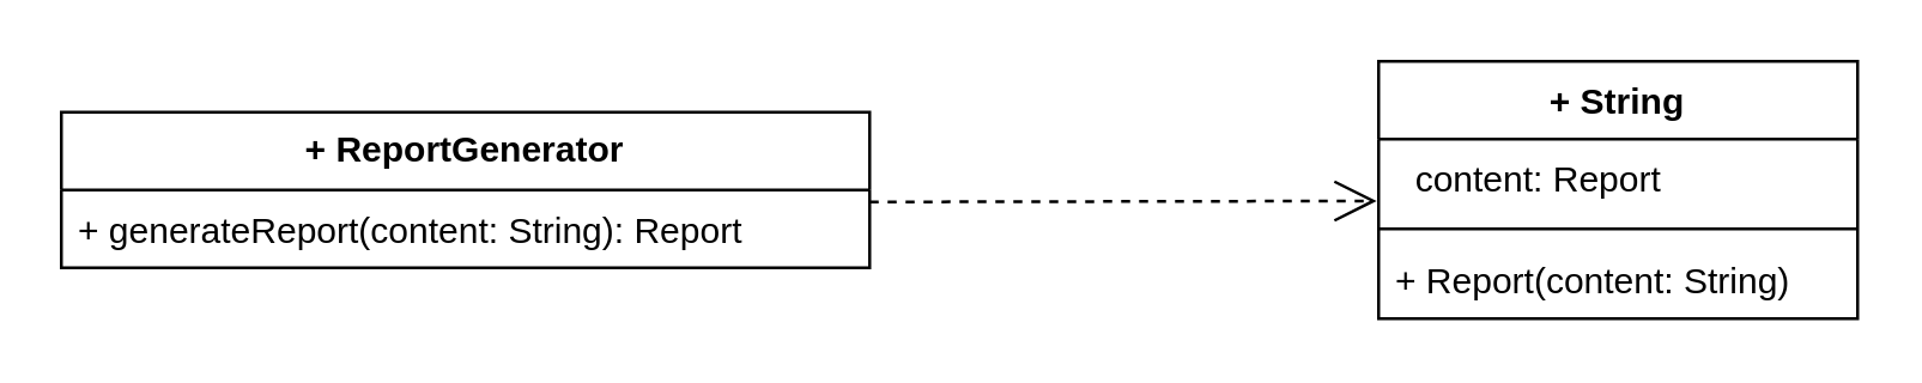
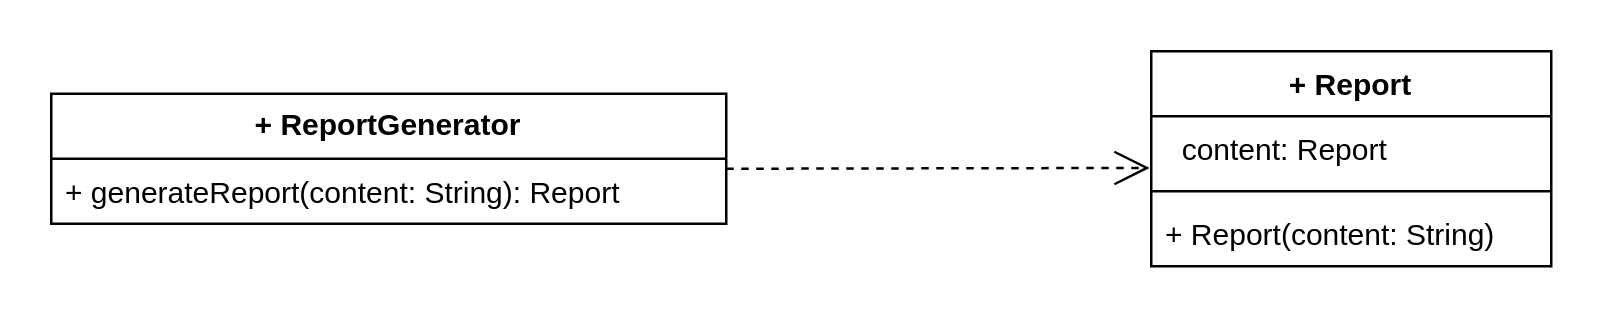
- <mxCell id="4" value="+ String" style="swimlane;fontStyle=1;align=center;verticalAlign=top;childLayout=stackLayout;horizontal=1;startSize=26;horizontalStack=0;resizeParent=1;resizeParentMax=0;resizeLast=0;collapsible=1;marginBottom=0;whiteSpace=wrap;html=1;" vertex="1" parent="1"><mxGeometry x="460" y="20" width="160" height="86" as="geometry" /></mxCell>
+ <mxCell id="4" value="+ Report" style="swimlane;fontStyle=1;align=center;verticalAlign=top;childLayout=stackLayout;horizontal=1;startSize=26;horizontalStack=0;resizeParent=1;resizeParentMax=0;resizeLast=0;collapsible=1;marginBottom=0;whiteSpace=wrap;html=1;" vertex="1" parent="1"><mxGeometry x="460" y="20" width="160" height="86" as="geometry" /></mxCell>
